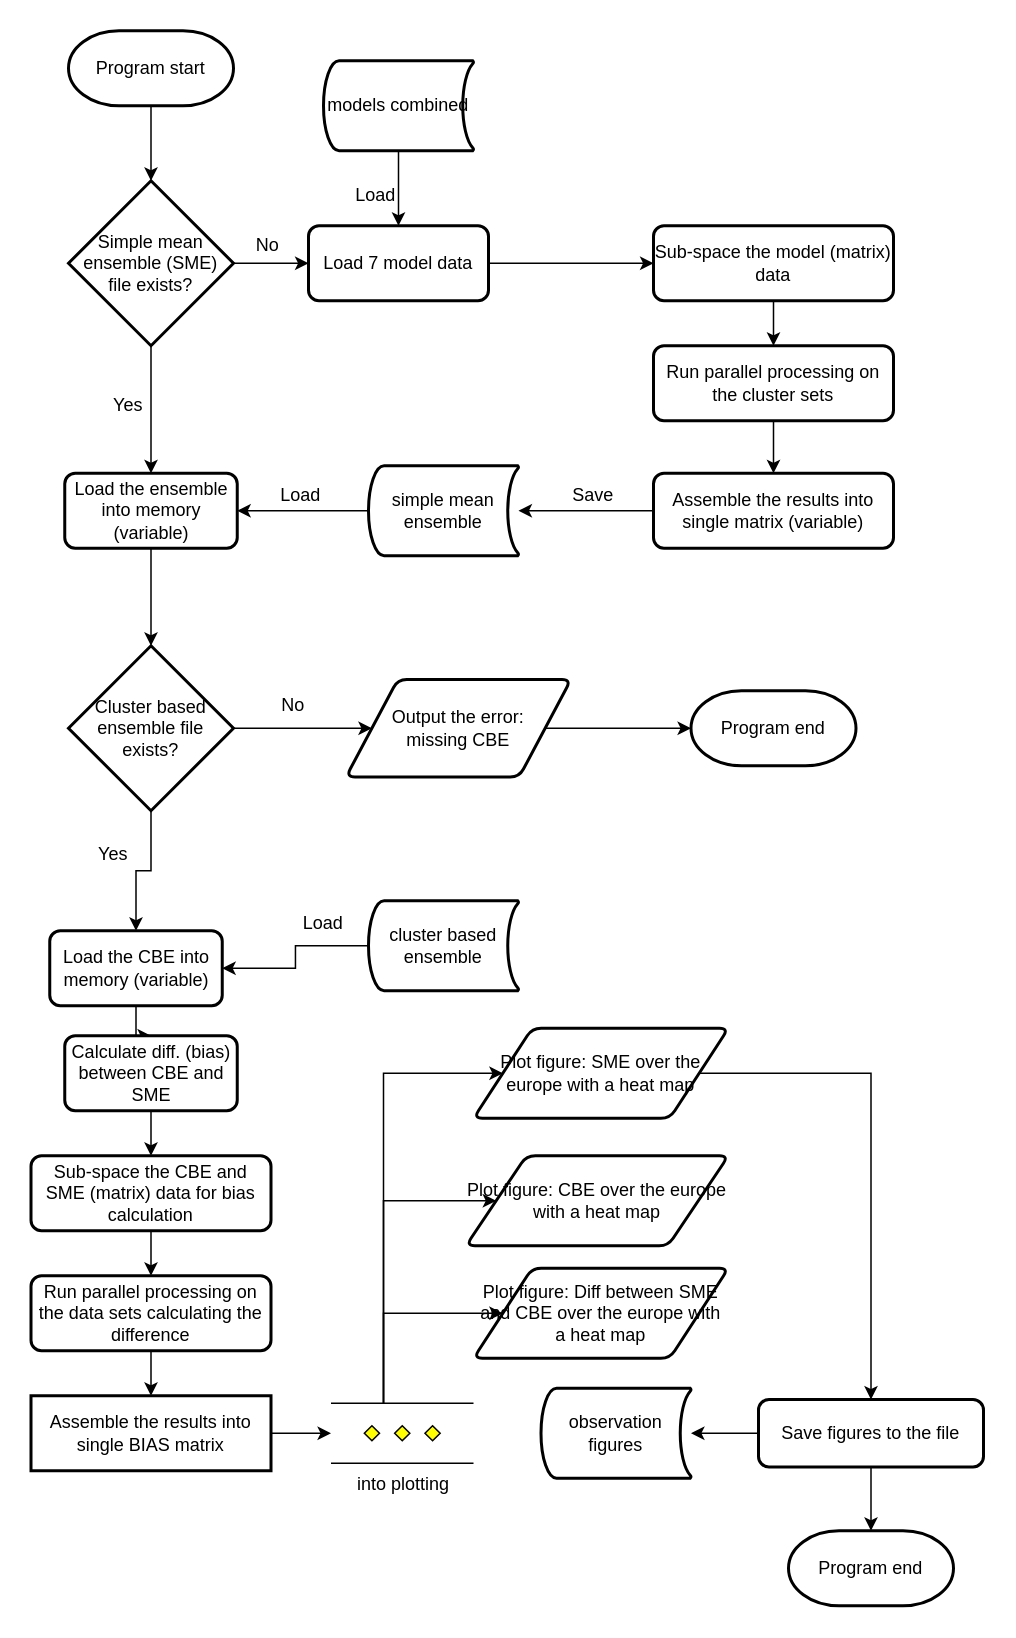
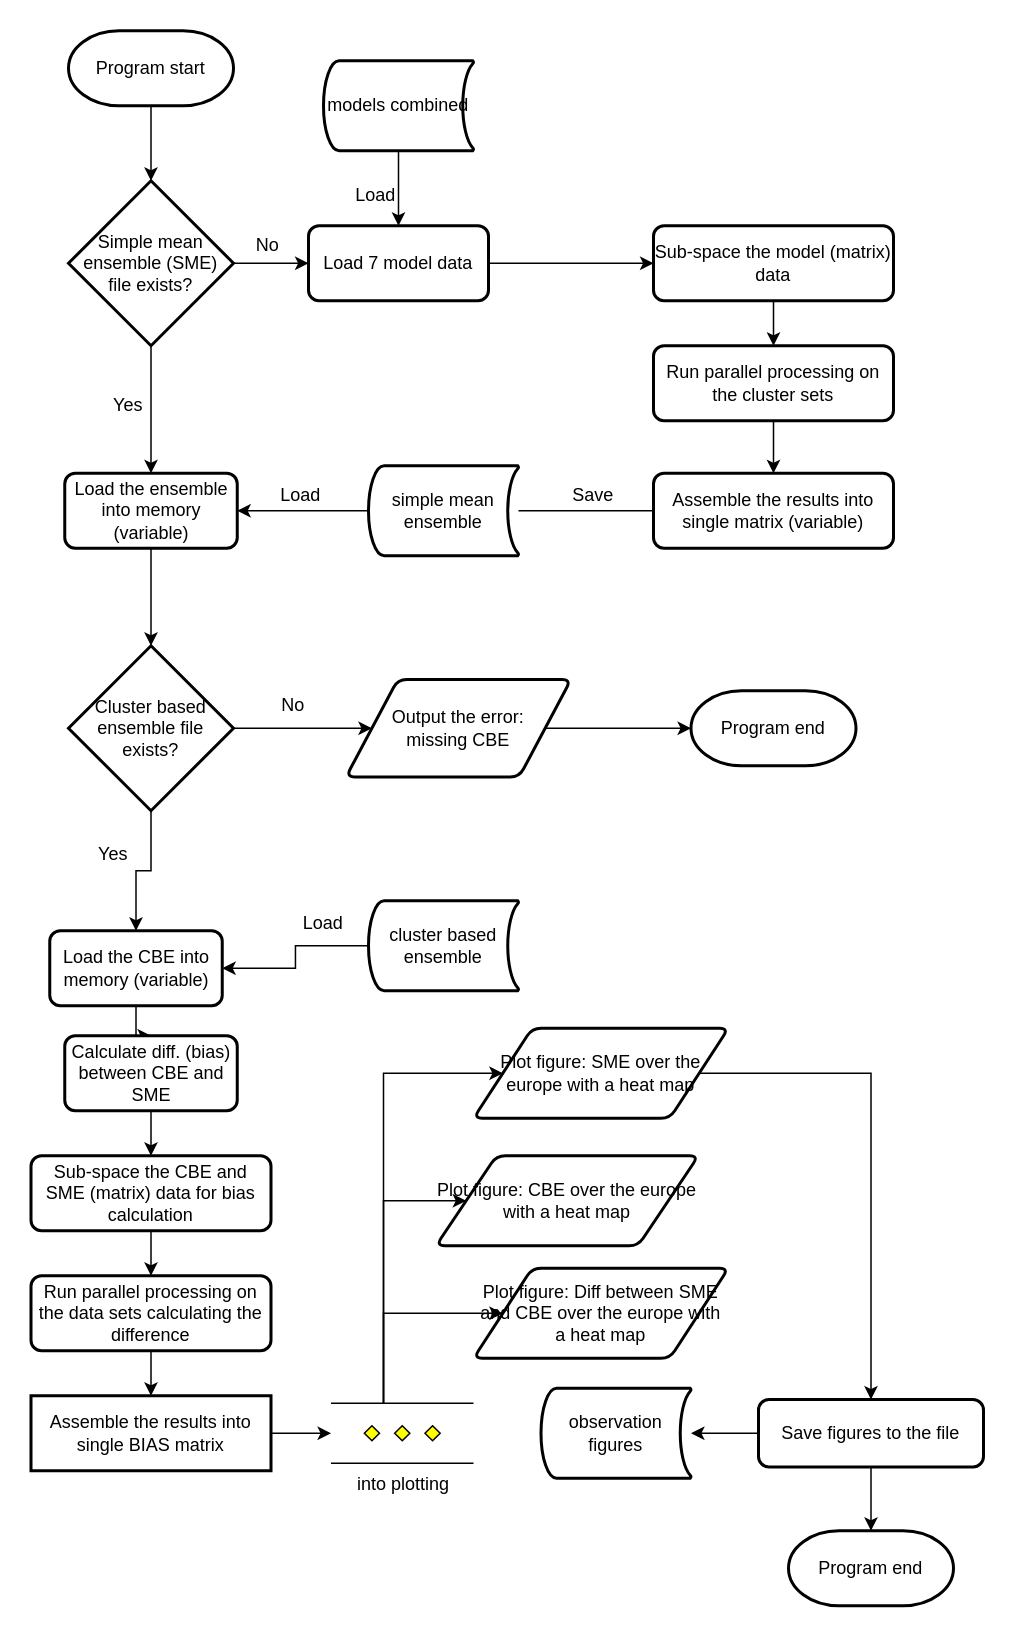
- <mxCell id="30" style="edgeStyle=orthogonalEdgeStyle;rounded=0;orthogonalLoop=1;jettySize=auto;html=1;" edge="1" parent="1" source="31" target="44"><mxGeometry relative="1" as="geometry" /></mxCell>
+ <mxCell id="30" style="edgeStyle=orthogonalEdgeStyle;rounded=0;orthogonalLoop=1;jettySize=auto;html=1;endArrow=none;" edge="1" parent="1" source="31" target="44"><mxGeometry relative="1" as="geometry" /></mxCell>
- <mxCell id="53" value="Plot figure: CBE over the europe with a heat map" style="shape=parallelogram;html=1;strokeWidth=2;perimeter=parallelogramPerimeter;whiteSpace=wrap;rounded=1;arcSize=12;size=0.23;" vertex="1" parent="1"><mxGeometry x="310" y="770" width="175" height="60" as="geometry" /></mxCell>
+ <mxCell id="53" value="Plot figure: CBE over the europe with a heat map" style="shape=parallelogram;html=1;strokeWidth=2;perimeter=parallelogramPerimeter;whiteSpace=wrap;rounded=1;arcSize=12;size=0.23;" vertex="1" parent="1"><mxGeometry x="290" y="770" width="175" height="60" as="geometry" /></mxCell>
